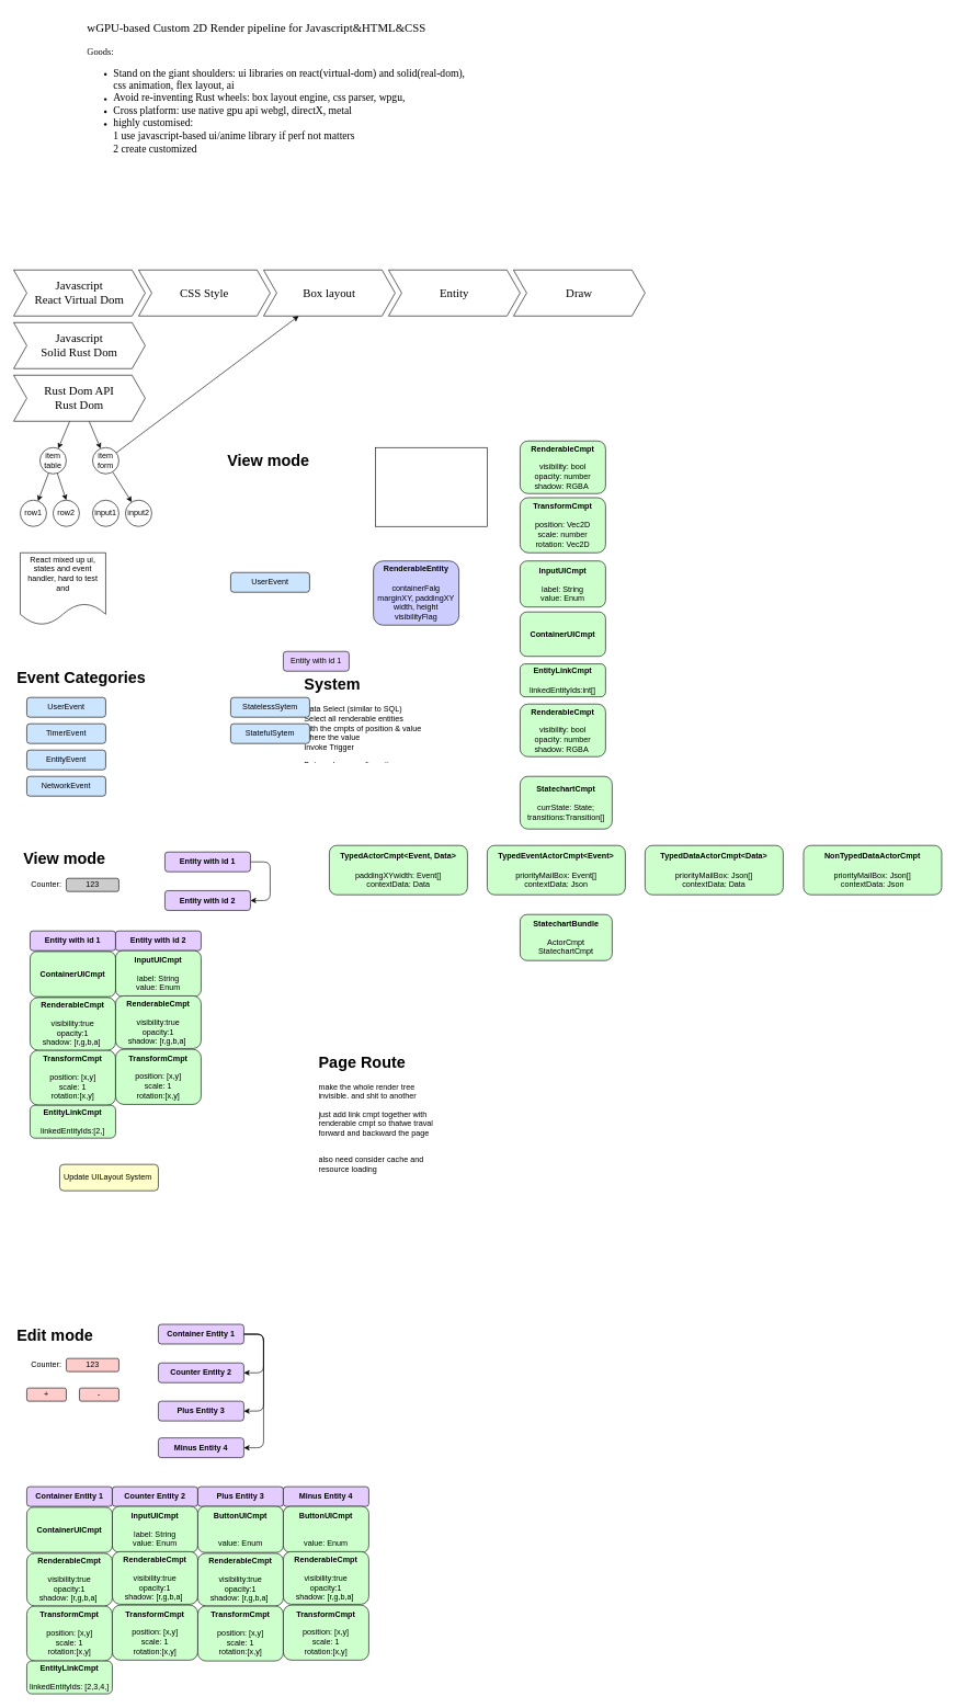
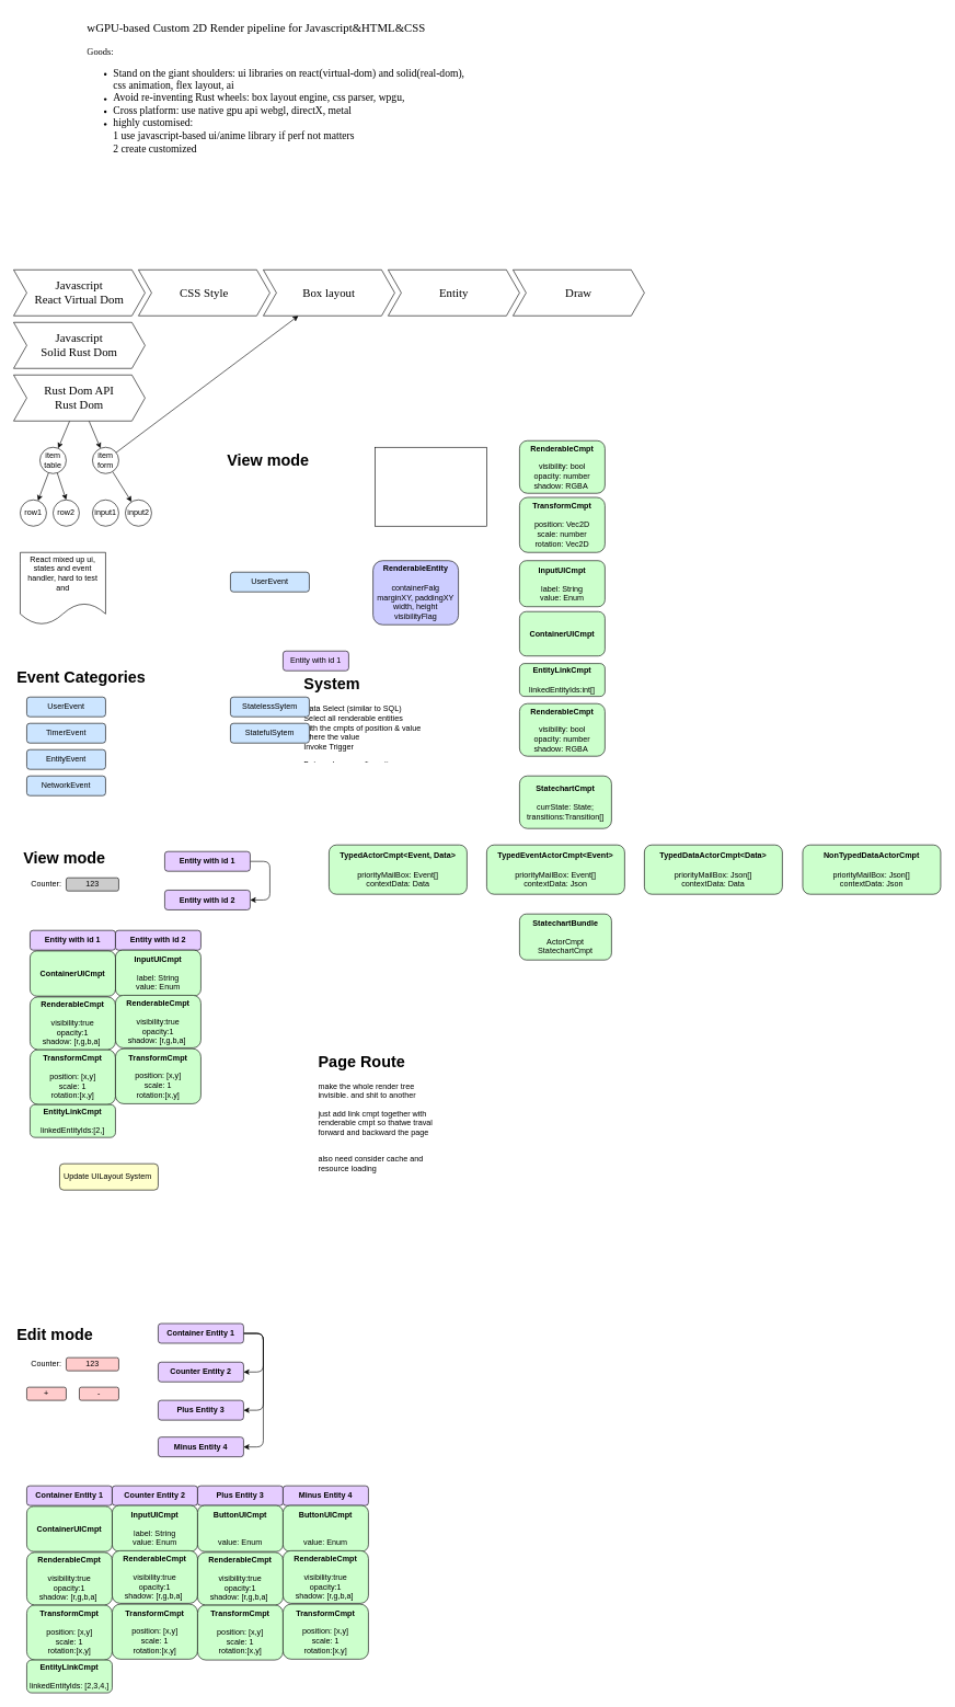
- <mxCell id="88" value="&lt;b&gt;TypedActorCmpt&amp;lt;Event, Data&amp;gt;&lt;/b&gt;&lt;br&gt;&lt;br&gt;paddingXYwidth: Event[]&lt;br&gt;contextData: Data" style="rounded=1;whiteSpace=wrap;html=1;fillColor=#CCFFCC;" parent="1" vertex="1"><mxGeometry x="500" y="1285" width="210" height="75" as="geometry" /></mxCell>
+ <mxCell id="88" value="&lt;b&gt;TypedActorCmpt&amp;lt;Event, Data&amp;gt;&lt;/b&gt;&lt;br&gt;&lt;br&gt;priorityMailBox: Event[]&lt;br&gt;contextData: Data" style="rounded=1;whiteSpace=wrap;html=1;fillColor=#CCFFCC;" parent="1" vertex="1"><mxGeometry x="500" y="1285" width="210" height="75" as="geometry" /></mxCell>
